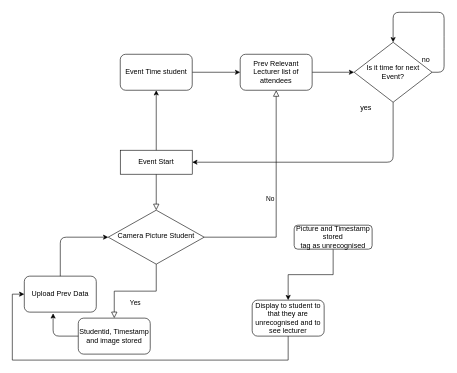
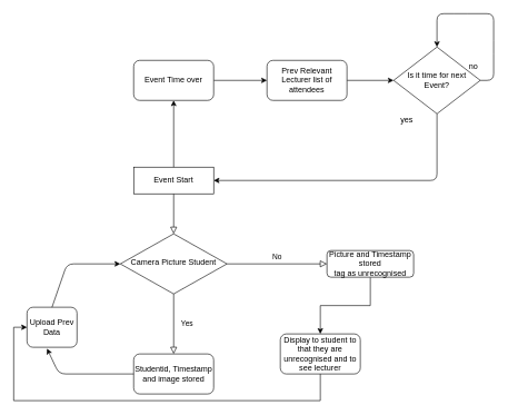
- <mxCell id="16" value="Event Time student&lt;br&gt;" style="rounded=1;whiteSpace=wrap;html=1;" vertex="1" parent="1"><mxGeometry x="200" y="90" width="120" height="60" as="geometry" /></mxCell>
+ <mxCell id="16" value="Event Time over&lt;br&gt;" style="rounded=1;whiteSpace=wrap;html=1;" vertex="1" parent="1"><mxGeometry x="200" y="90" width="120" height="60" as="geometry" /></mxCell>
- <mxCell id="5" value="No" style="edgeStyle=orthogonalEdgeStyle;rounded=0;html=1;jettySize=auto;orthogonalLoop=1;fontSize=11;endArrow=block;endFill=0;endSize=8;strokeWidth=1;shadow=0;labelBackgroundColor=none;" parent="1" source="6" target="18" edge="1"><mxGeometry y="10" relative="1" as="geometry"><mxPoint as="offset" /></mxGeometry></mxCell>
+ <mxCell id="5" value="No" style="edgeStyle=orthogonalEdgeStyle;rounded=0;html=1;jettySize=auto;orthogonalLoop=1;fontSize=11;endArrow=block;endFill=0;endSize=8;strokeWidth=1;shadow=0;labelBackgroundColor=none;" parent="1" source="6" target="8" edge="1"><mxGeometry y="10" relative="1" as="geometry"><mxPoint as="offset" /></mxGeometry></mxCell>
- <mxCell id="10" value="Upload Prev Data" style="rounded=1;whiteSpace=wrap;html=1;" vertex="1" parent="1"><mxGeometry x="40" y="460" width="120" height="60" as="geometry" /></mxCell>
+ <mxCell id="10" value="Upload Prev Data" style="rounded=1;whiteSpace=wrap;html=1;" vertex="1" parent="1"><mxGeometry x="40" y="460" width="75" height="60" as="geometry" /></mxCell>
- <mxCell id="9" value="Studentid, Timestamp and image stored" style="rounded=1;whiteSpace=wrap;html=1;" vertex="1" parent="1"><mxGeometry x="130" y="530" width="120" height="60" as="geometry" /></mxCell>
+ <mxCell id="9" value="Studentid, Timestamp and image stored" style="rounded=1;whiteSpace=wrap;html=1;" vertex="1" parent="1"><mxGeometry x="200" y="530" width="120" height="60" as="geometry" /></mxCell>
